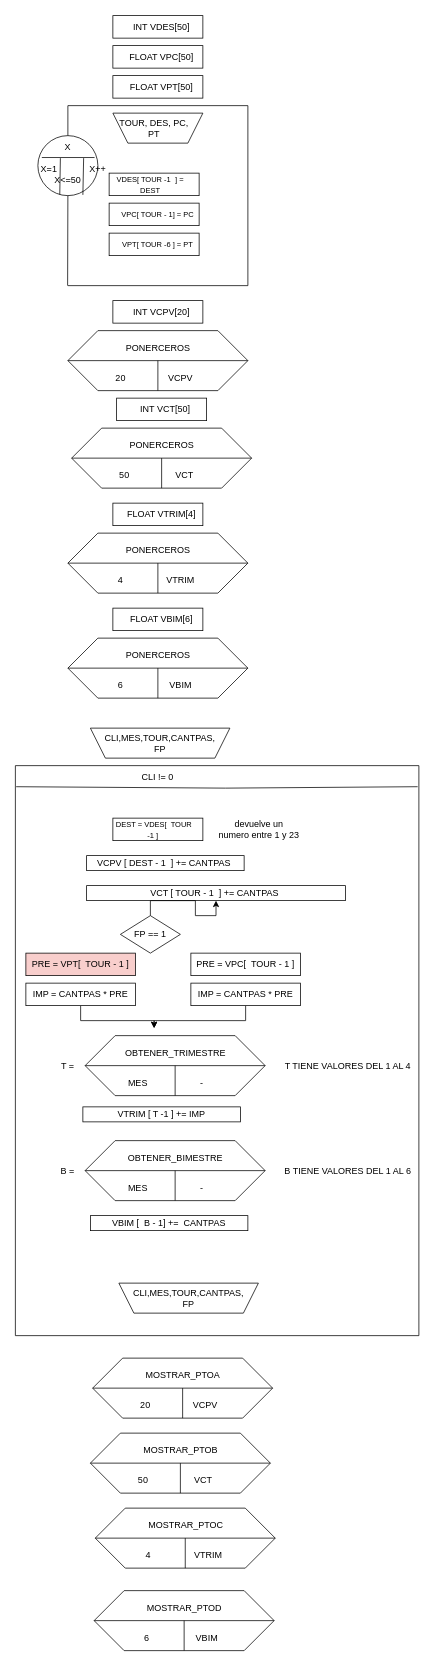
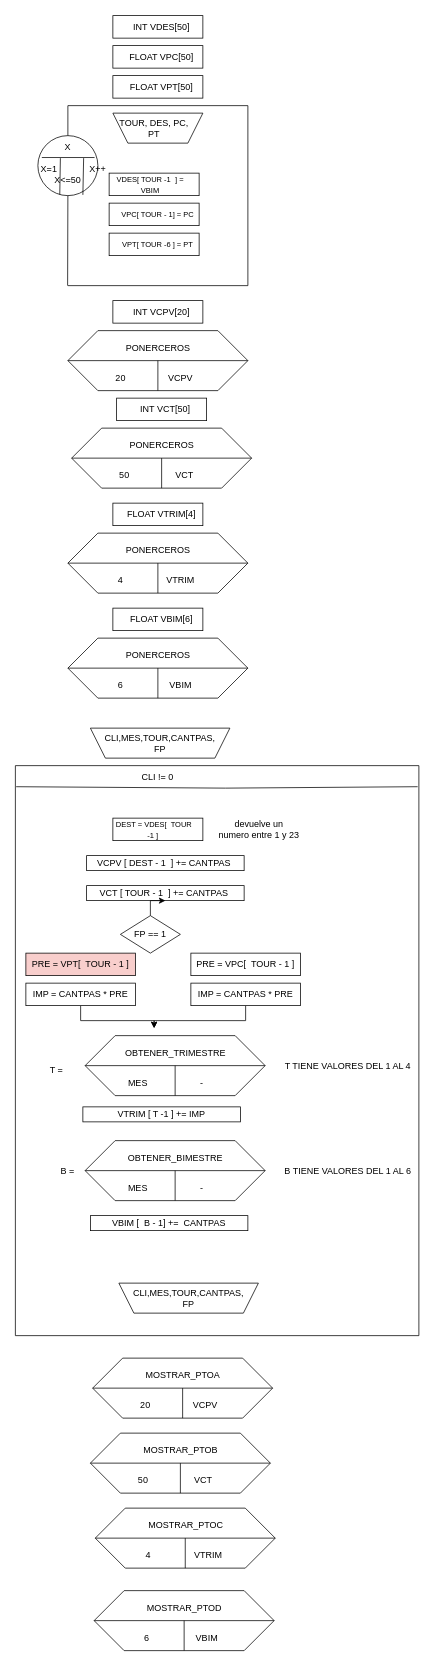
- <mxCell id="22" value="&lt;font style=&quot;font-size: 10px;&quot;&gt;VDES[ TOUR -1&amp;nbsp; ] = DEST&lt;/font&gt;" style="text;html=1;align=center;verticalAlign=middle;whiteSpace=wrap;rounded=0;" parent="16" vertex="1"><mxGeometry width="110" height="30" as="geometry" /></mxCell>
+ <mxCell id="22" value="&lt;font style=&quot;font-size: 10px;&quot;&gt;VDES[ TOUR -1&amp;nbsp; ] = VBIM&lt;/font&gt;" style="text;html=1;align=center;verticalAlign=middle;whiteSpace=wrap;rounded=0;" parent="16" vertex="1"><mxGeometry width="110" height="30" as="geometry" /></mxCell>
- <mxCell id="40" value="VCT [ TOUR - 1&amp;nbsp; ] += CANTPAS&amp;nbsp;" style="rounded=0;whiteSpace=wrap;html=1;" parent="32" vertex="1"><mxGeometry x="95" y="160" width="345" height="20" as="geometry" /></mxCell>
+ <mxCell id="40" value="VCT [ TOUR - 1&amp;nbsp; ] += CANTPAS&amp;nbsp;" style="rounded=0;whiteSpace=wrap;html=1;" parent="32" vertex="1"><mxGeometry x="95" y="160" width="210" height="20" as="geometry" /></mxCell>
- <mxCell id="59" value="T =" style="text;html=1;align=center;verticalAlign=middle;whiteSpace=wrap;rounded=0;" parent="32" vertex="1"><mxGeometry x="40" y="386" width="60" height="30" as="geometry" /></mxCell>
+ <mxCell id="59" value="T =" style="text;html=1;align=center;verticalAlign=middle;whiteSpace=wrap;rounded=0;" parent="32" vertex="1"><mxGeometry x="25" y="391" width="60" height="30" as="geometry" /></mxCell>
